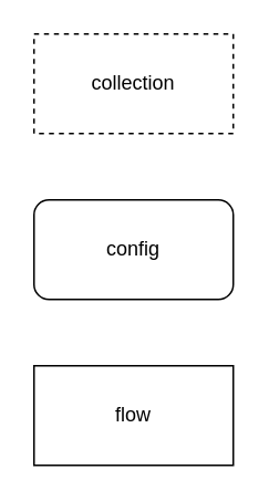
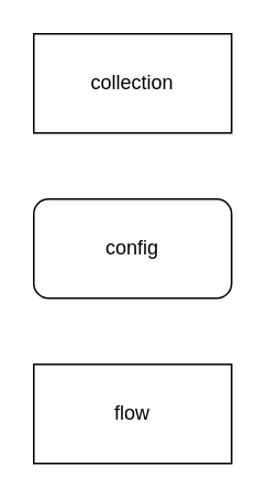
- <mxCell id="2" value="collection" style="rounded=0;whiteSpace=wrap;html=1;dashed=1;" parent="1" vertex="1"><mxGeometry x="20" y="20" width="120" height="60" as="geometry" /></mxCell>
+ <mxCell id="2" value="collection" style="rounded=0;whiteSpace=wrap;html=1;" parent="1" vertex="1"><mxGeometry x="20" y="20" width="120" height="60" as="geometry" /></mxCell>
